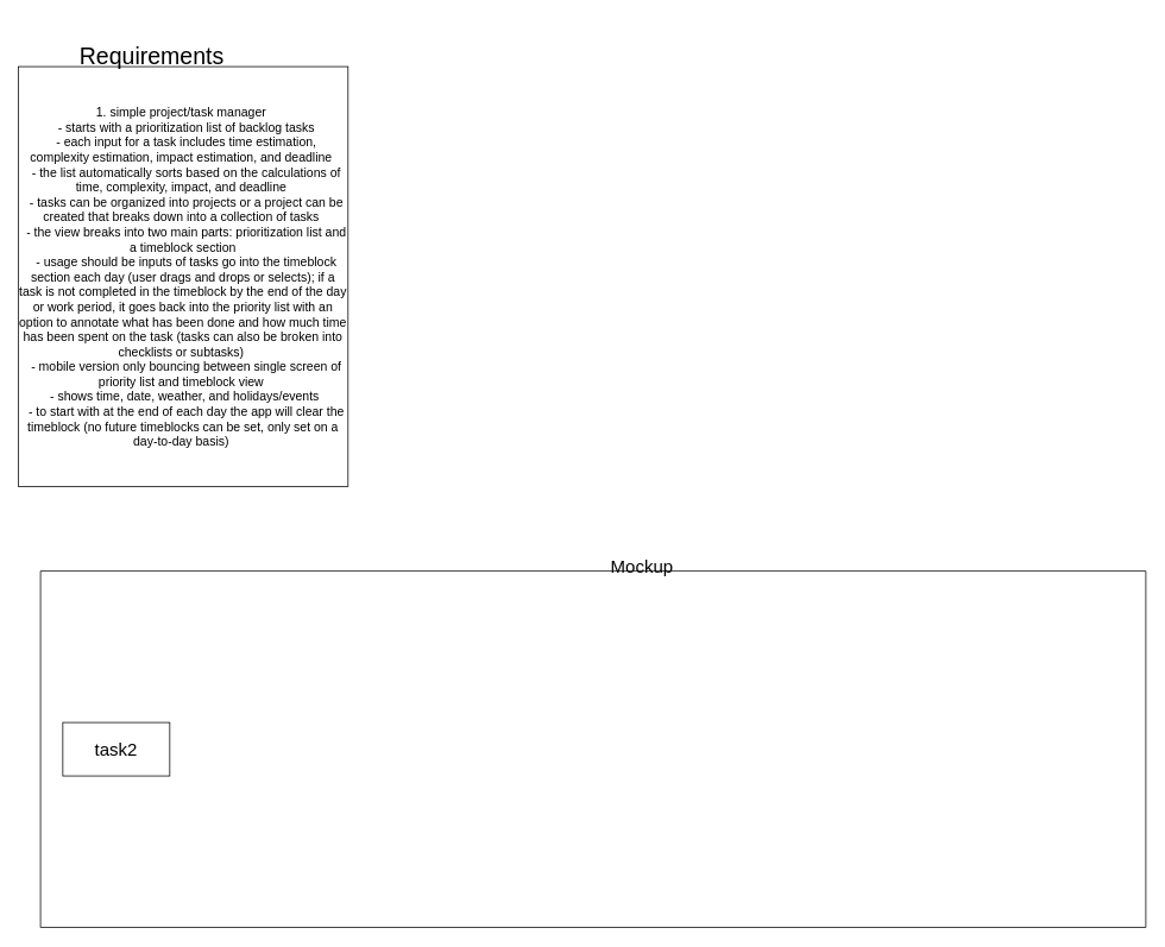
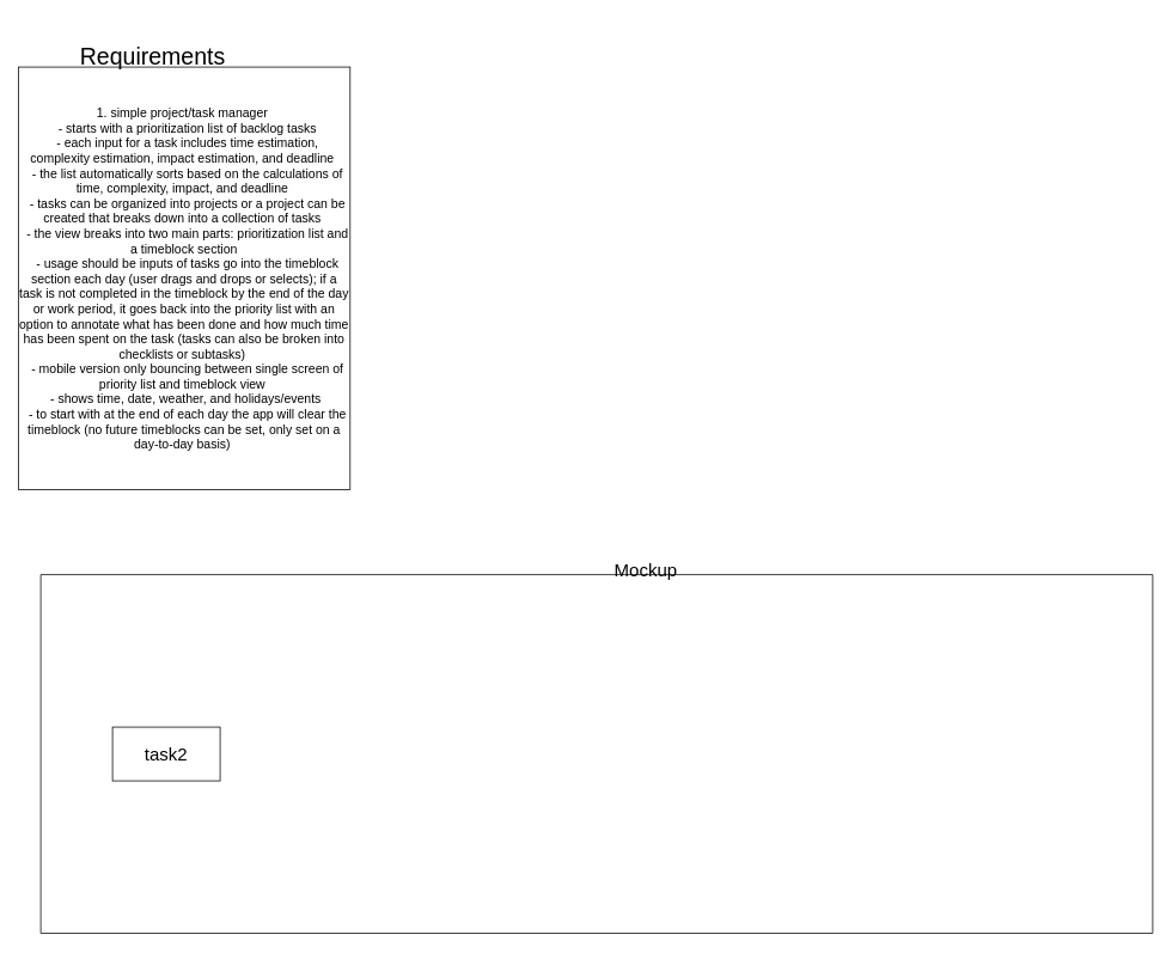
- <mxCell id="6" value="task2" style="rounded=0;whiteSpace=wrap;html=1;fontSize=20;" vertex="1" parent="5"><mxGeometry x="25" y="170" width="120" height="60" as="geometry" /></mxCell>
+ <mxCell id="6" value="task2" style="rounded=0;whiteSpace=wrap;html=1;fontSize=20;" vertex="1" parent="5"><mxGeometry x="80" y="170" width="120" height="60" as="geometry" /></mxCell>
